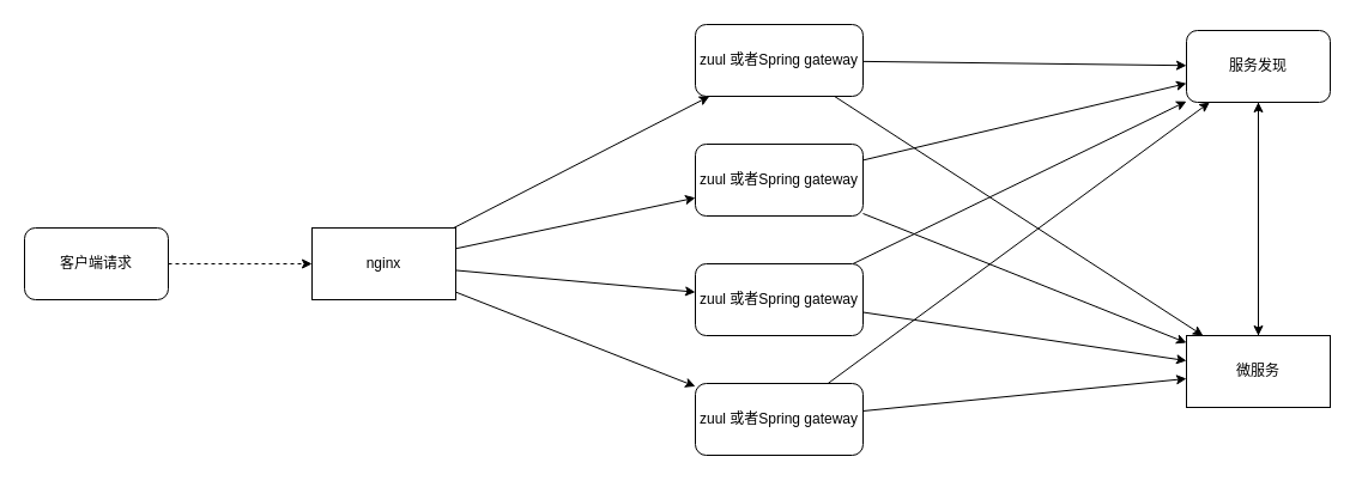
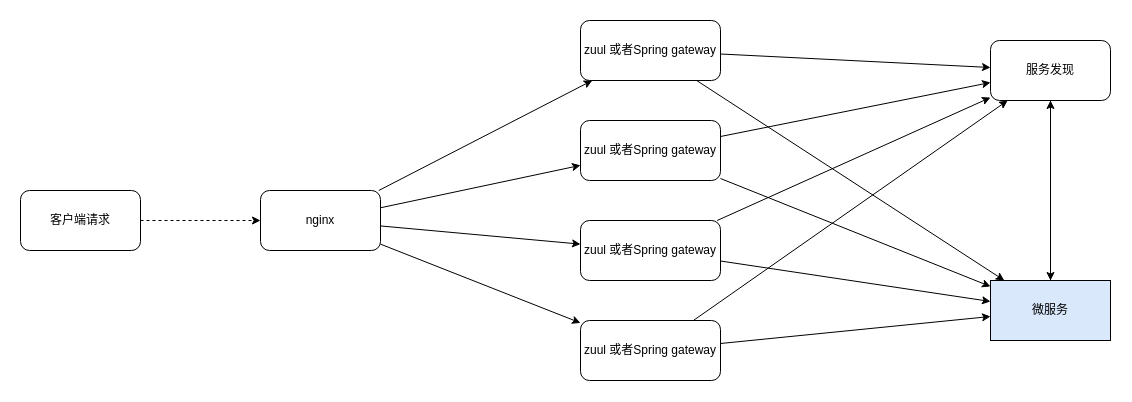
- <mxCell id="24" value="服务发现" style="rounded=1;whiteSpace=wrap;html=1;" vertex="1" parent="1"><mxGeometry x="990" y="25" width="120" height="60" as="geometry" /></mxCell>
+ <mxCell id="24" value="服务发现" style="rounded=1;whiteSpace=wrap;html=1;" vertex="1" parent="1"><mxGeometry x="990" y="40" width="120" height="60" as="geometry" /></mxCell>
- <mxCell id="11" value="nginx" style="whiteSpace=wrap;html=1;rounded=0;" vertex="1" parent="1"><mxGeometry x="260" y="190" width="120" height="60" as="geometry" /></mxCell>
+ <mxCell id="11" value="nginx" style="rounded=1;whiteSpace=wrap;html=1;" vertex="1" parent="1"><mxGeometry x="260" y="190" width="120" height="60" as="geometry" /></mxCell>
- <mxCell id="22" value="微服务" style="rounded=0;whiteSpace=wrap;html=1;" vertex="1" parent="1"><mxGeometry x="990" y="280" width="120" height="60" as="geometry" /></mxCell>
+ <mxCell id="22" value="微服务" style="rounded=0;whiteSpace=wrap;html=1;fillColor=#dae8fc;" vertex="1" parent="1"><mxGeometry x="990" y="280" width="120" height="60" as="geometry" /></mxCell>
